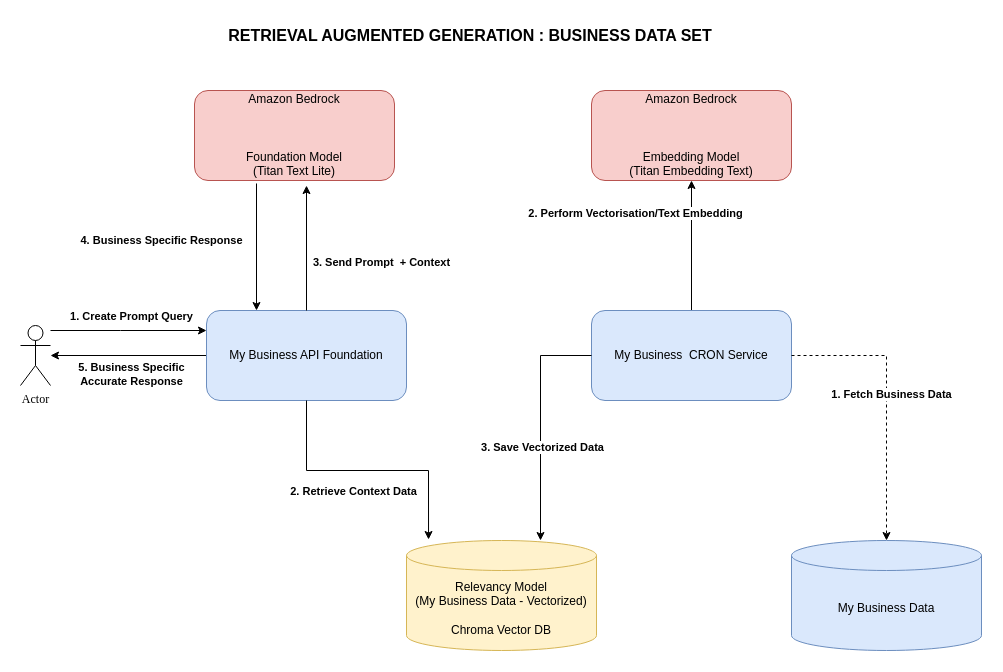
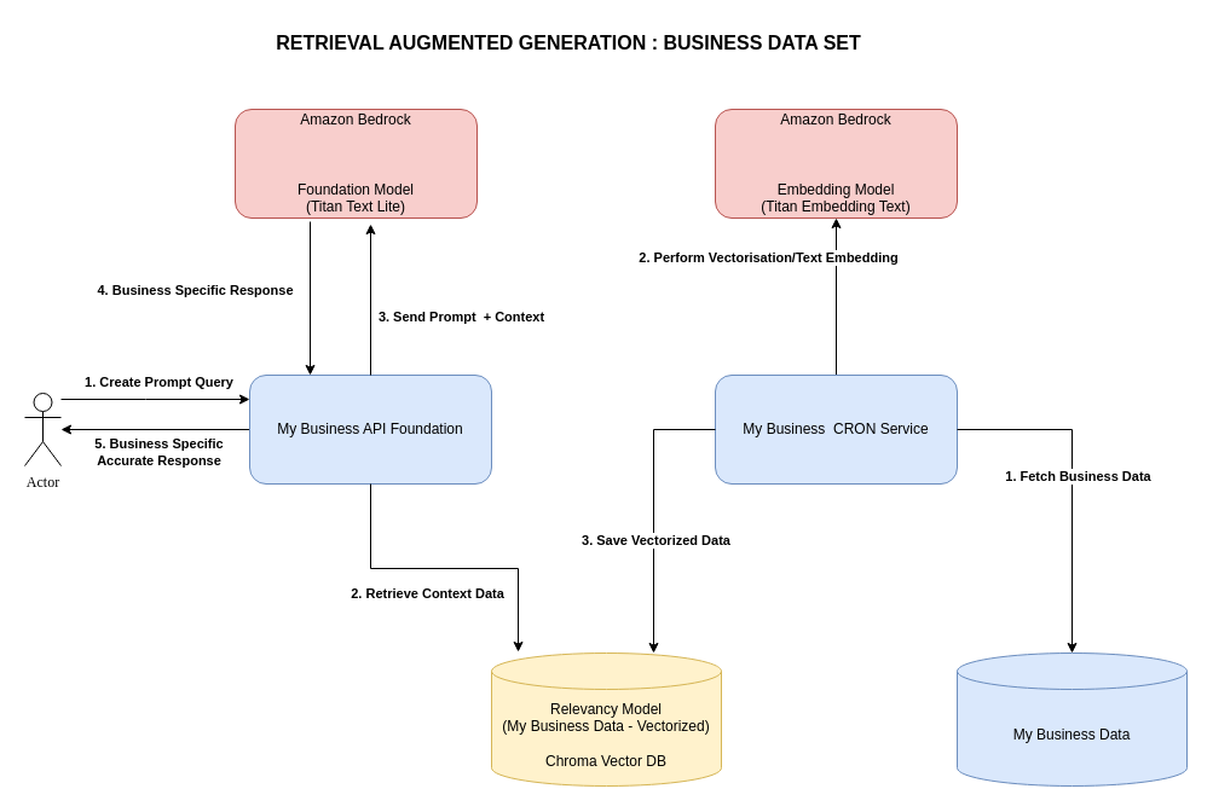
- <mxCell id="12" style="edgeStyle=orthogonalEdgeStyle;rounded=0;orthogonalLoop=1;jettySize=auto;html=1;entryX=0.5;entryY=0;entryDx=0;entryDy=0;entryPerimeter=0;exitX=1;exitY=0.5;exitDx=0;exitDy=0;strokeWidth=1;startArrow=none;startFill=0;endArrow=classic;endFill=1;dashed=1;" edge="1" parent="1" source="7" target="9"><mxGeometry relative="1" as="geometry"><mxPoint x="691" y="364.04" as="sourcePoint" /><mxPoint x="801.07" y="364.04" as="targetPoint" /></mxGeometry></mxCell>
+ <mxCell id="12" style="edgeStyle=orthogonalEdgeStyle;rounded=0;orthogonalLoop=1;jettySize=auto;html=1;entryX=0.5;entryY=0;entryDx=0;entryDy=0;entryPerimeter=0;exitX=1;exitY=0.5;exitDx=0;exitDy=0;strokeWidth=1;startArrow=none;startFill=0;endArrow=classic;endFill=1;" edge="1" parent="1" source="7" target="9"><mxGeometry relative="1" as="geometry"><mxPoint x="691" y="364.04" as="sourcePoint" /><mxPoint x="801.07" y="364.04" as="targetPoint" /></mxGeometry></mxCell>
